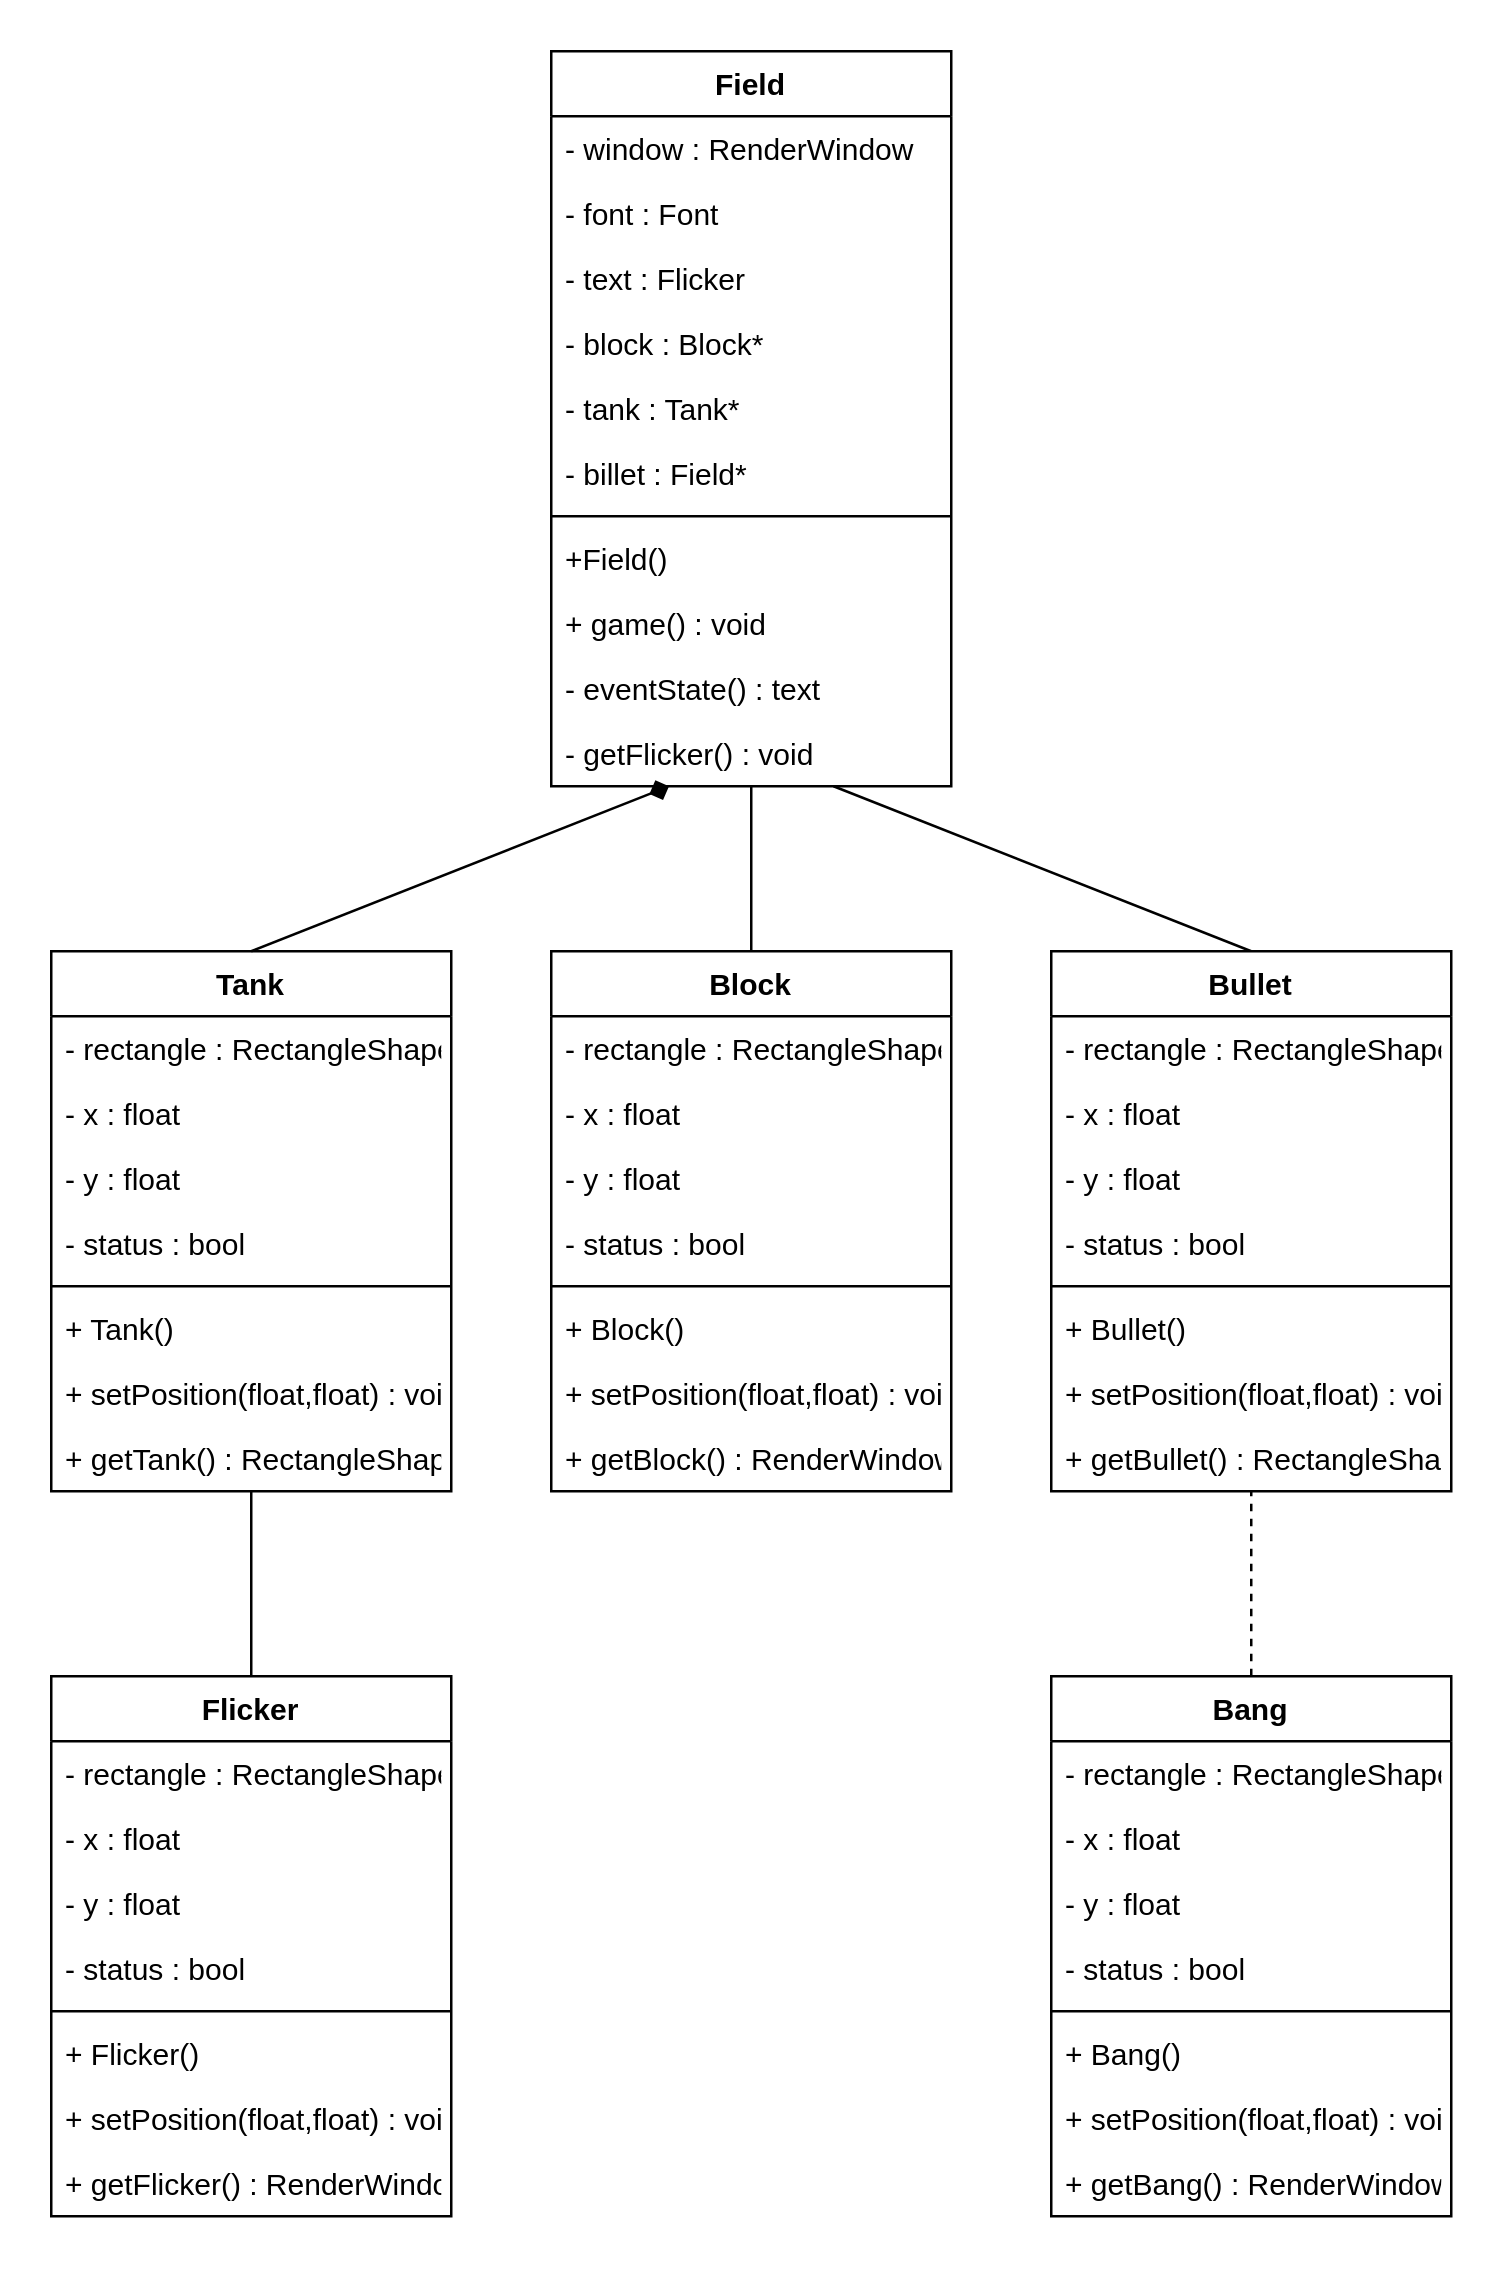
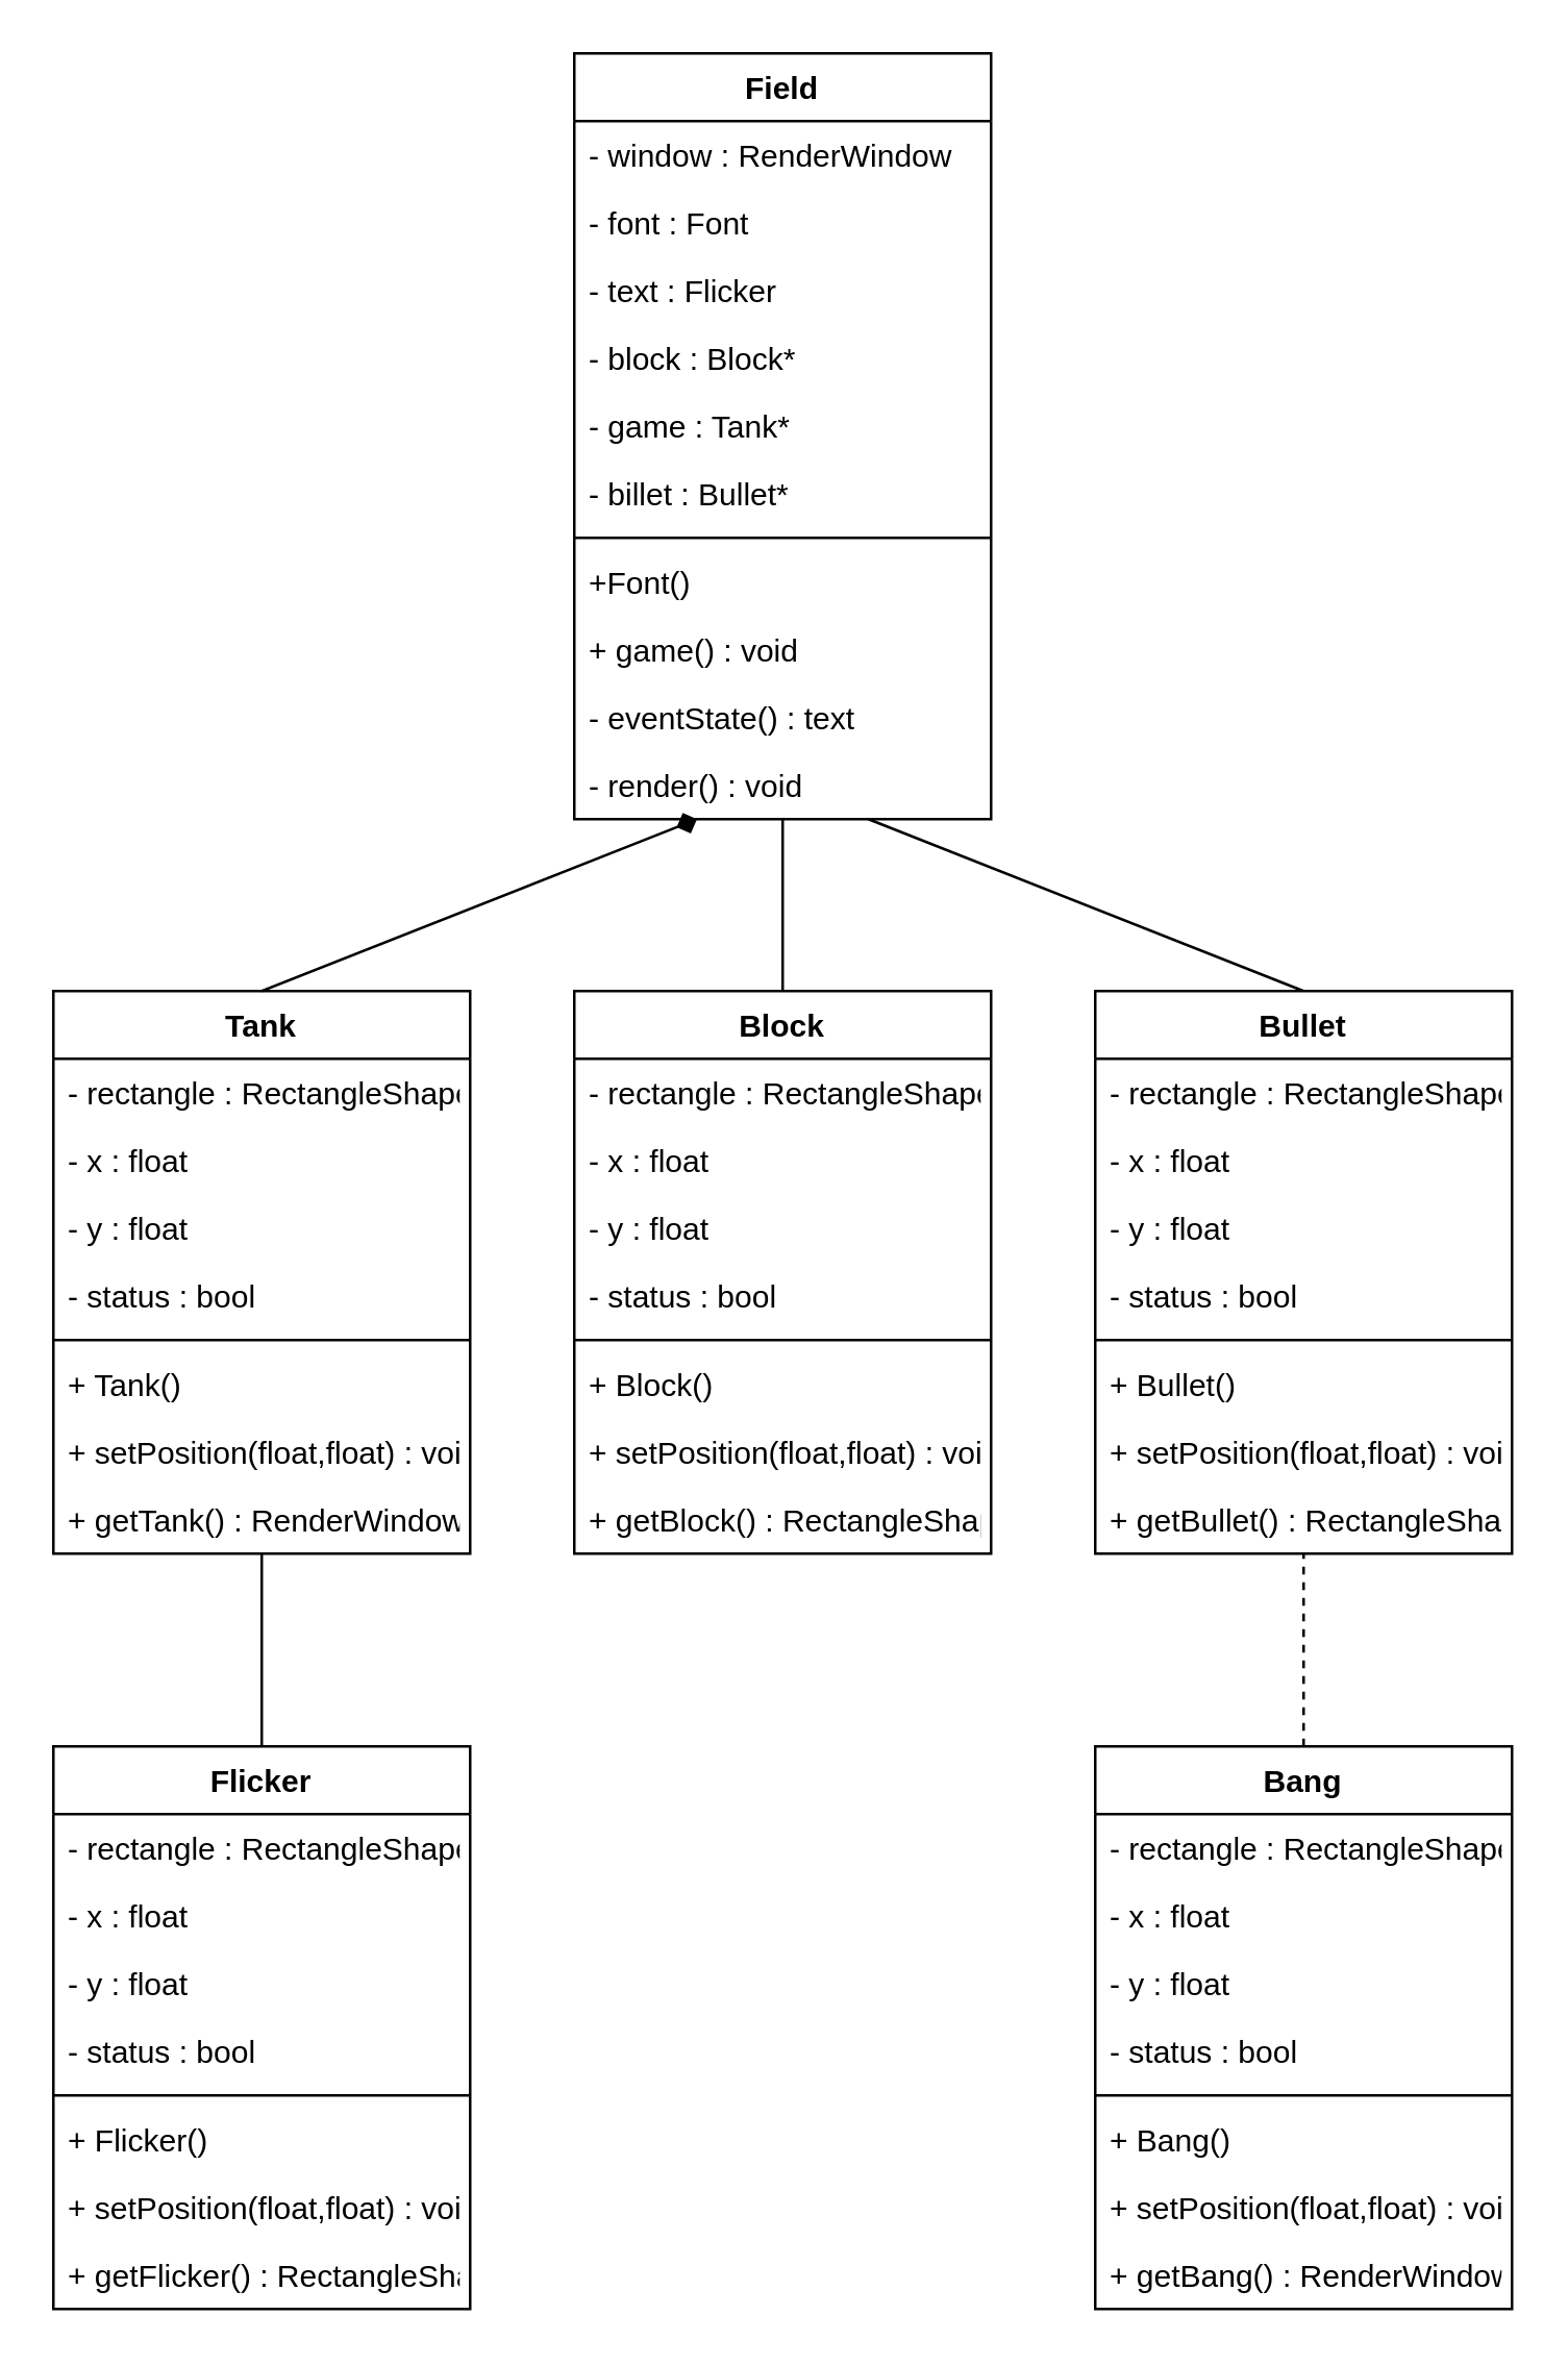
- <mxCell id="7" value="- tank : Tank*" style="text;strokeColor=none;fillColor=none;align=left;verticalAlign=top;spacingLeft=4;spacingRight=4;overflow=hidden;rotatable=0;points=[[0,0.5],[1,0.5]];portConstraint=eastwest;" vertex="1" parent="2"><mxGeometry y="130" width="160" height="26" as="geometry" /></mxCell>
+ <mxCell id="7" value="- game : Tank*" style="text;strokeColor=none;fillColor=none;align=left;verticalAlign=top;spacingLeft=4;spacingRight=4;overflow=hidden;rotatable=0;points=[[0,0.5],[1,0.5]];portConstraint=eastwest;" vertex="1" parent="2"><mxGeometry y="130" width="160" height="26" as="geometry" /></mxCell>
- <mxCell id="8" value="- billet : Field*" style="text;strokeColor=none;fillColor=none;align=left;verticalAlign=top;spacingLeft=4;spacingRight=4;overflow=hidden;rotatable=0;points=[[0,0.5],[1,0.5]];portConstraint=eastwest;" vertex="1" parent="2"><mxGeometry y="156" width="160" height="26" as="geometry" /></mxCell>
+ <mxCell id="8" value="- billet : Bullet*" style="text;strokeColor=none;fillColor=none;align=left;verticalAlign=top;spacingLeft=4;spacingRight=4;overflow=hidden;rotatable=0;points=[[0,0.5],[1,0.5]];portConstraint=eastwest;" vertex="1" parent="2"><mxGeometry y="156" width="160" height="26" as="geometry" /></mxCell>
- <mxCell id="10" value="+Field()" style="text;strokeColor=none;fillColor=none;align=left;verticalAlign=top;spacingLeft=4;spacingRight=4;overflow=hidden;rotatable=0;points=[[0,0.5],[1,0.5]];portConstraint=eastwest;" vertex="1" parent="2"><mxGeometry y="190" width="160" height="26" as="geometry" /></mxCell>
+ <mxCell id="10" value="+Font()" style="text;strokeColor=none;fillColor=none;align=left;verticalAlign=top;spacingLeft=4;spacingRight=4;overflow=hidden;rotatable=0;points=[[0,0.5],[1,0.5]];portConstraint=eastwest;" vertex="1" parent="2"><mxGeometry y="190" width="160" height="26" as="geometry" /></mxCell>
- <mxCell id="13" value="- getFlicker() : void" style="text;strokeColor=none;fillColor=none;align=left;verticalAlign=top;spacingLeft=4;spacingRight=4;overflow=hidden;rotatable=0;points=[[0,0.5],[1,0.5]];portConstraint=eastwest;" vertex="1" parent="2"><mxGeometry y="268" width="160" height="26" as="geometry" /></mxCell>
+ <mxCell id="13" value="- render() : void" style="text;strokeColor=none;fillColor=none;align=left;verticalAlign=top;spacingLeft=4;spacingRight=4;overflow=hidden;rotatable=0;points=[[0,0.5],[1,0.5]];portConstraint=eastwest;" vertex="1" parent="2"><mxGeometry y="268" width="160" height="26" as="geometry" /></mxCell>
- <mxCell id="22" value="+ getTank() : RectangleShape&amp;" style="text;strokeColor=none;fillColor=none;align=left;verticalAlign=top;spacingLeft=4;spacingRight=4;overflow=hidden;rotatable=0;points=[[0,0.5],[1,0.5]];portConstraint=eastwest;" vertex="1" parent="14"><mxGeometry y="190" width="160" height="26" as="geometry" /></mxCell>
+ <mxCell id="22" value="+ getTank() : RenderWindow&amp;" style="text;strokeColor=none;fillColor=none;align=left;verticalAlign=top;spacingLeft=4;spacingRight=4;overflow=hidden;rotatable=0;points=[[0,0.5],[1,0.5]];portConstraint=eastwest;" vertex="1" parent="14"><mxGeometry y="190" width="160" height="26" as="geometry" /></mxCell>
- <mxCell id="36" value="+ getBlock() : RenderWindow&amp;" style="text;strokeColor=none;fillColor=none;align=left;verticalAlign=top;spacingLeft=4;spacingRight=4;overflow=hidden;rotatable=0;points=[[0,0.5],[1,0.5]];portConstraint=eastwest;" vertex="1" parent="28"><mxGeometry y="190" width="160" height="26" as="geometry" /></mxCell>
+ <mxCell id="36" value="+ getBlock() : RectangleShape&amp;" style="text;strokeColor=none;fillColor=none;align=left;verticalAlign=top;spacingLeft=4;spacingRight=4;overflow=hidden;rotatable=0;points=[[0,0.5],[1,0.5]];portConstraint=eastwest;" vertex="1" parent="28"><mxGeometry y="190" width="160" height="26" as="geometry" /></mxCell>
- <mxCell id="54" value="+ getFlicker() : RenderWindow&amp;" style="text;strokeColor=none;fillColor=none;align=left;verticalAlign=top;spacingLeft=4;spacingRight=4;overflow=hidden;rotatable=0;points=[[0,0.5],[1,0.5]];portConstraint=eastwest;" vertex="1" parent="46"><mxGeometry y="190" width="160" height="26" as="geometry" /></mxCell>
+ <mxCell id="54" value="+ getFlicker() : RectangleShape&amp;" style="text;strokeColor=none;fillColor=none;align=left;verticalAlign=top;spacingLeft=4;spacingRight=4;overflow=hidden;rotatable=0;points=[[0,0.5],[1,0.5]];portConstraint=eastwest;" vertex="1" parent="46"><mxGeometry y="190" width="160" height="26" as="geometry" /></mxCell>
